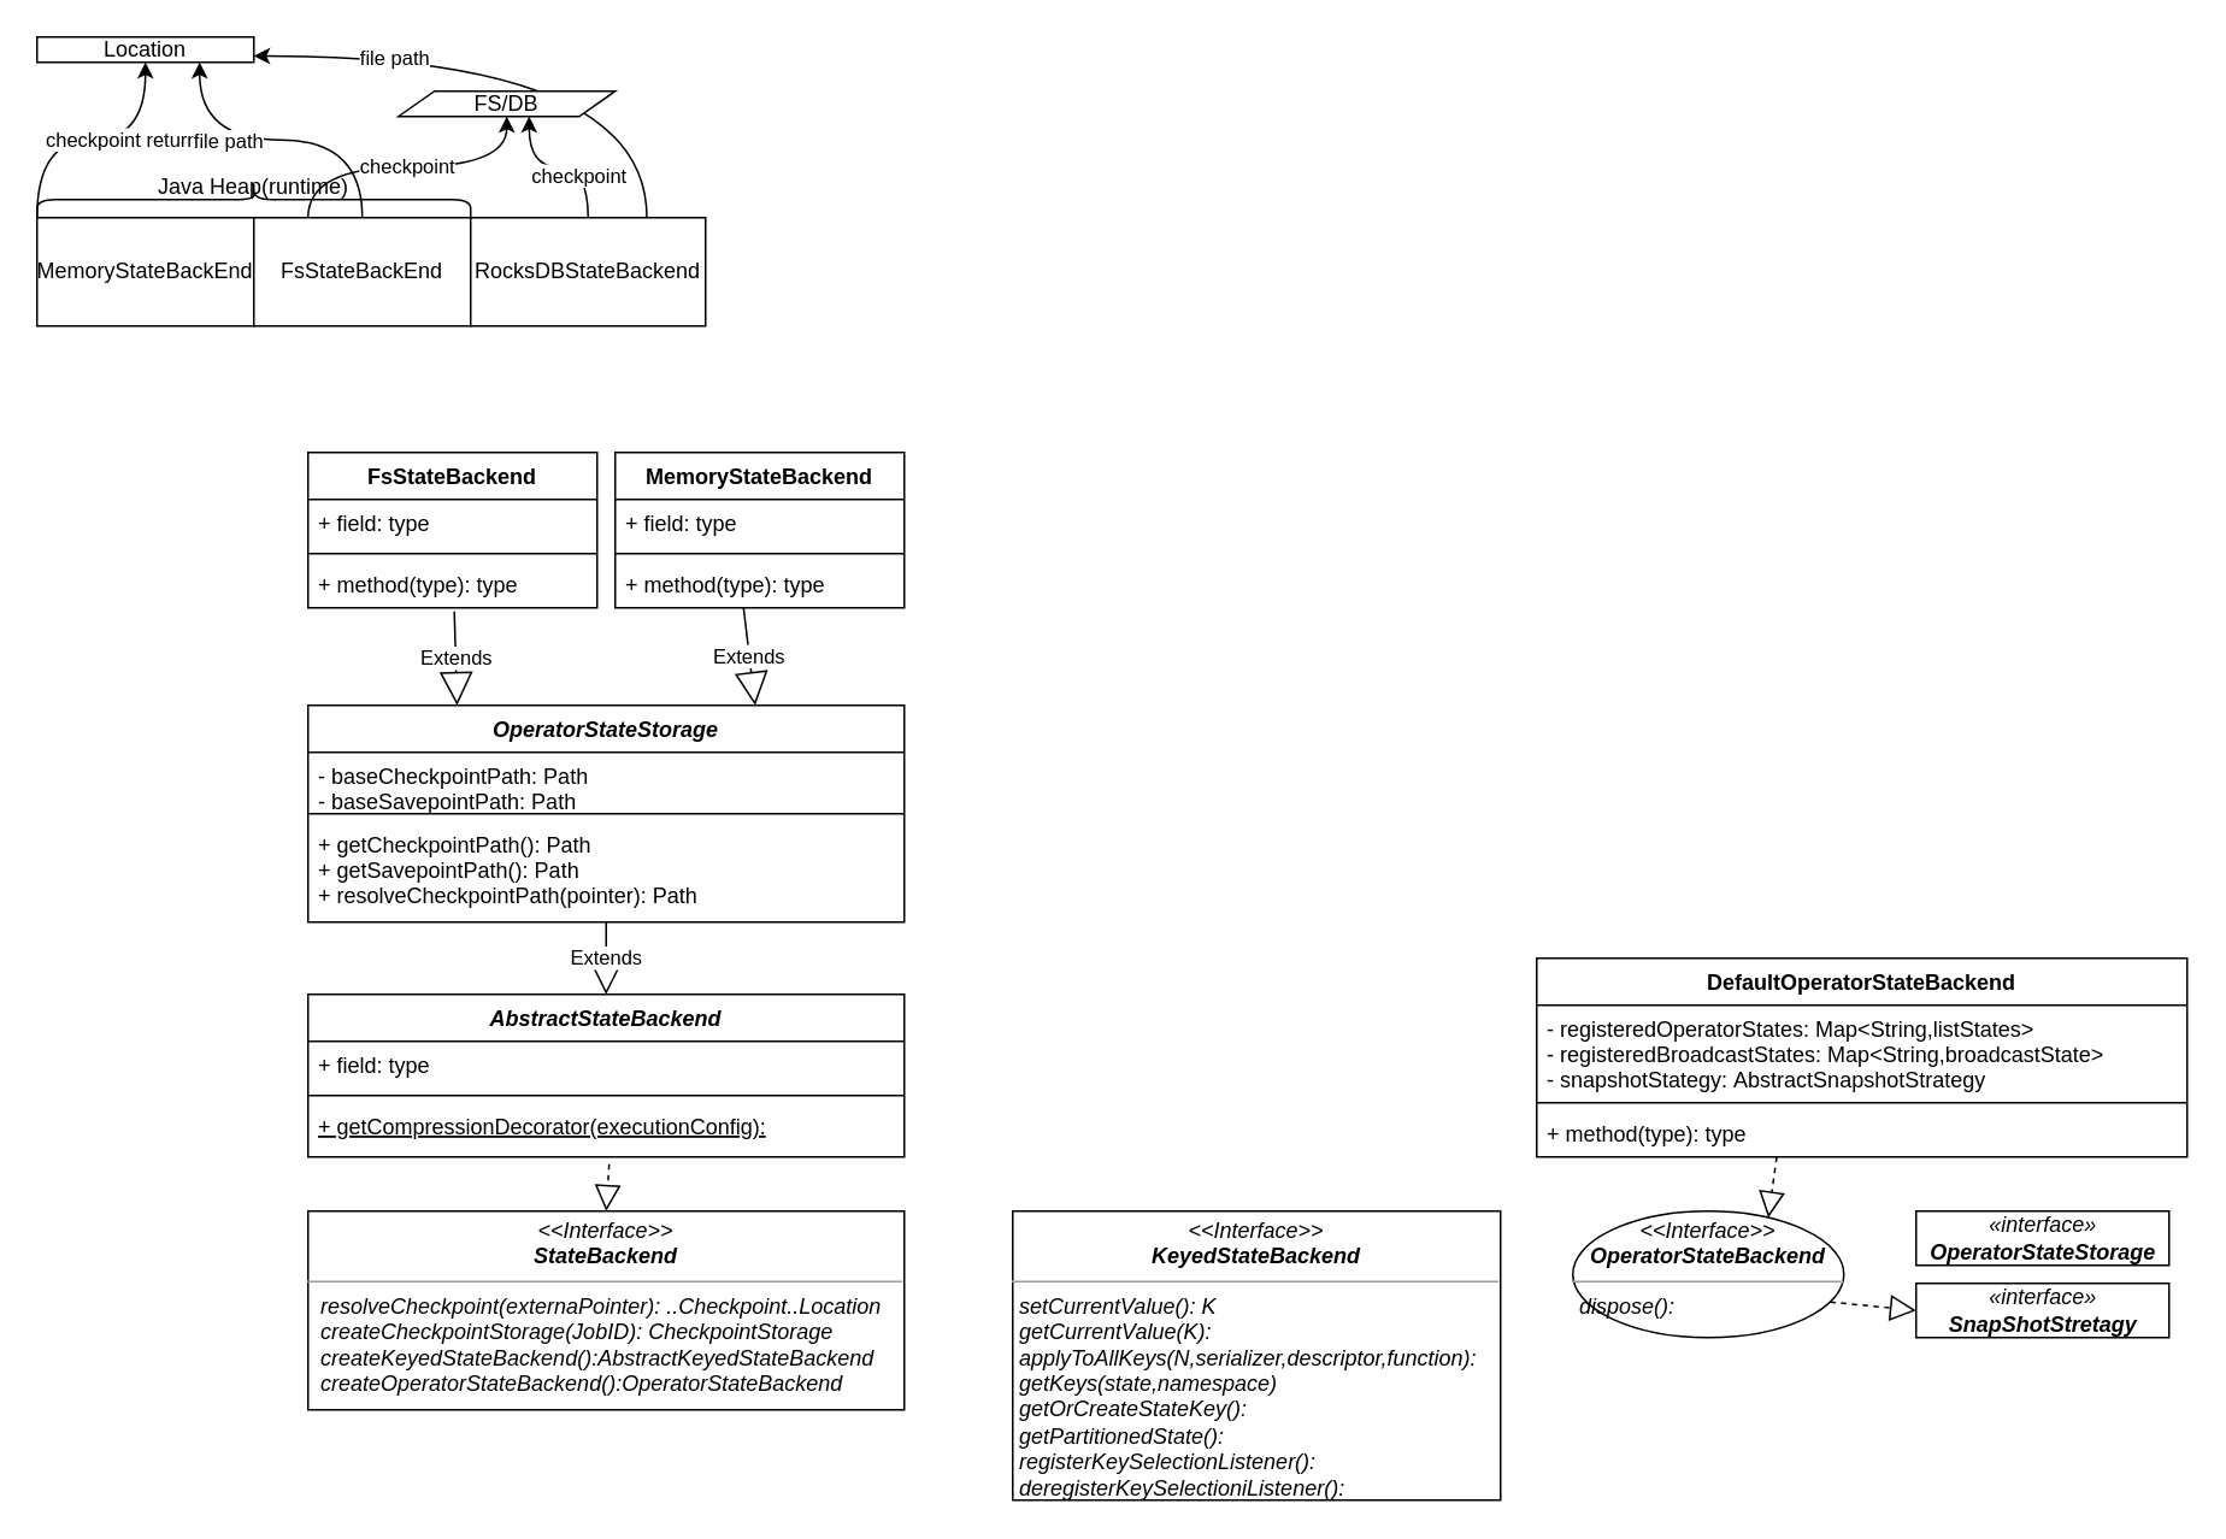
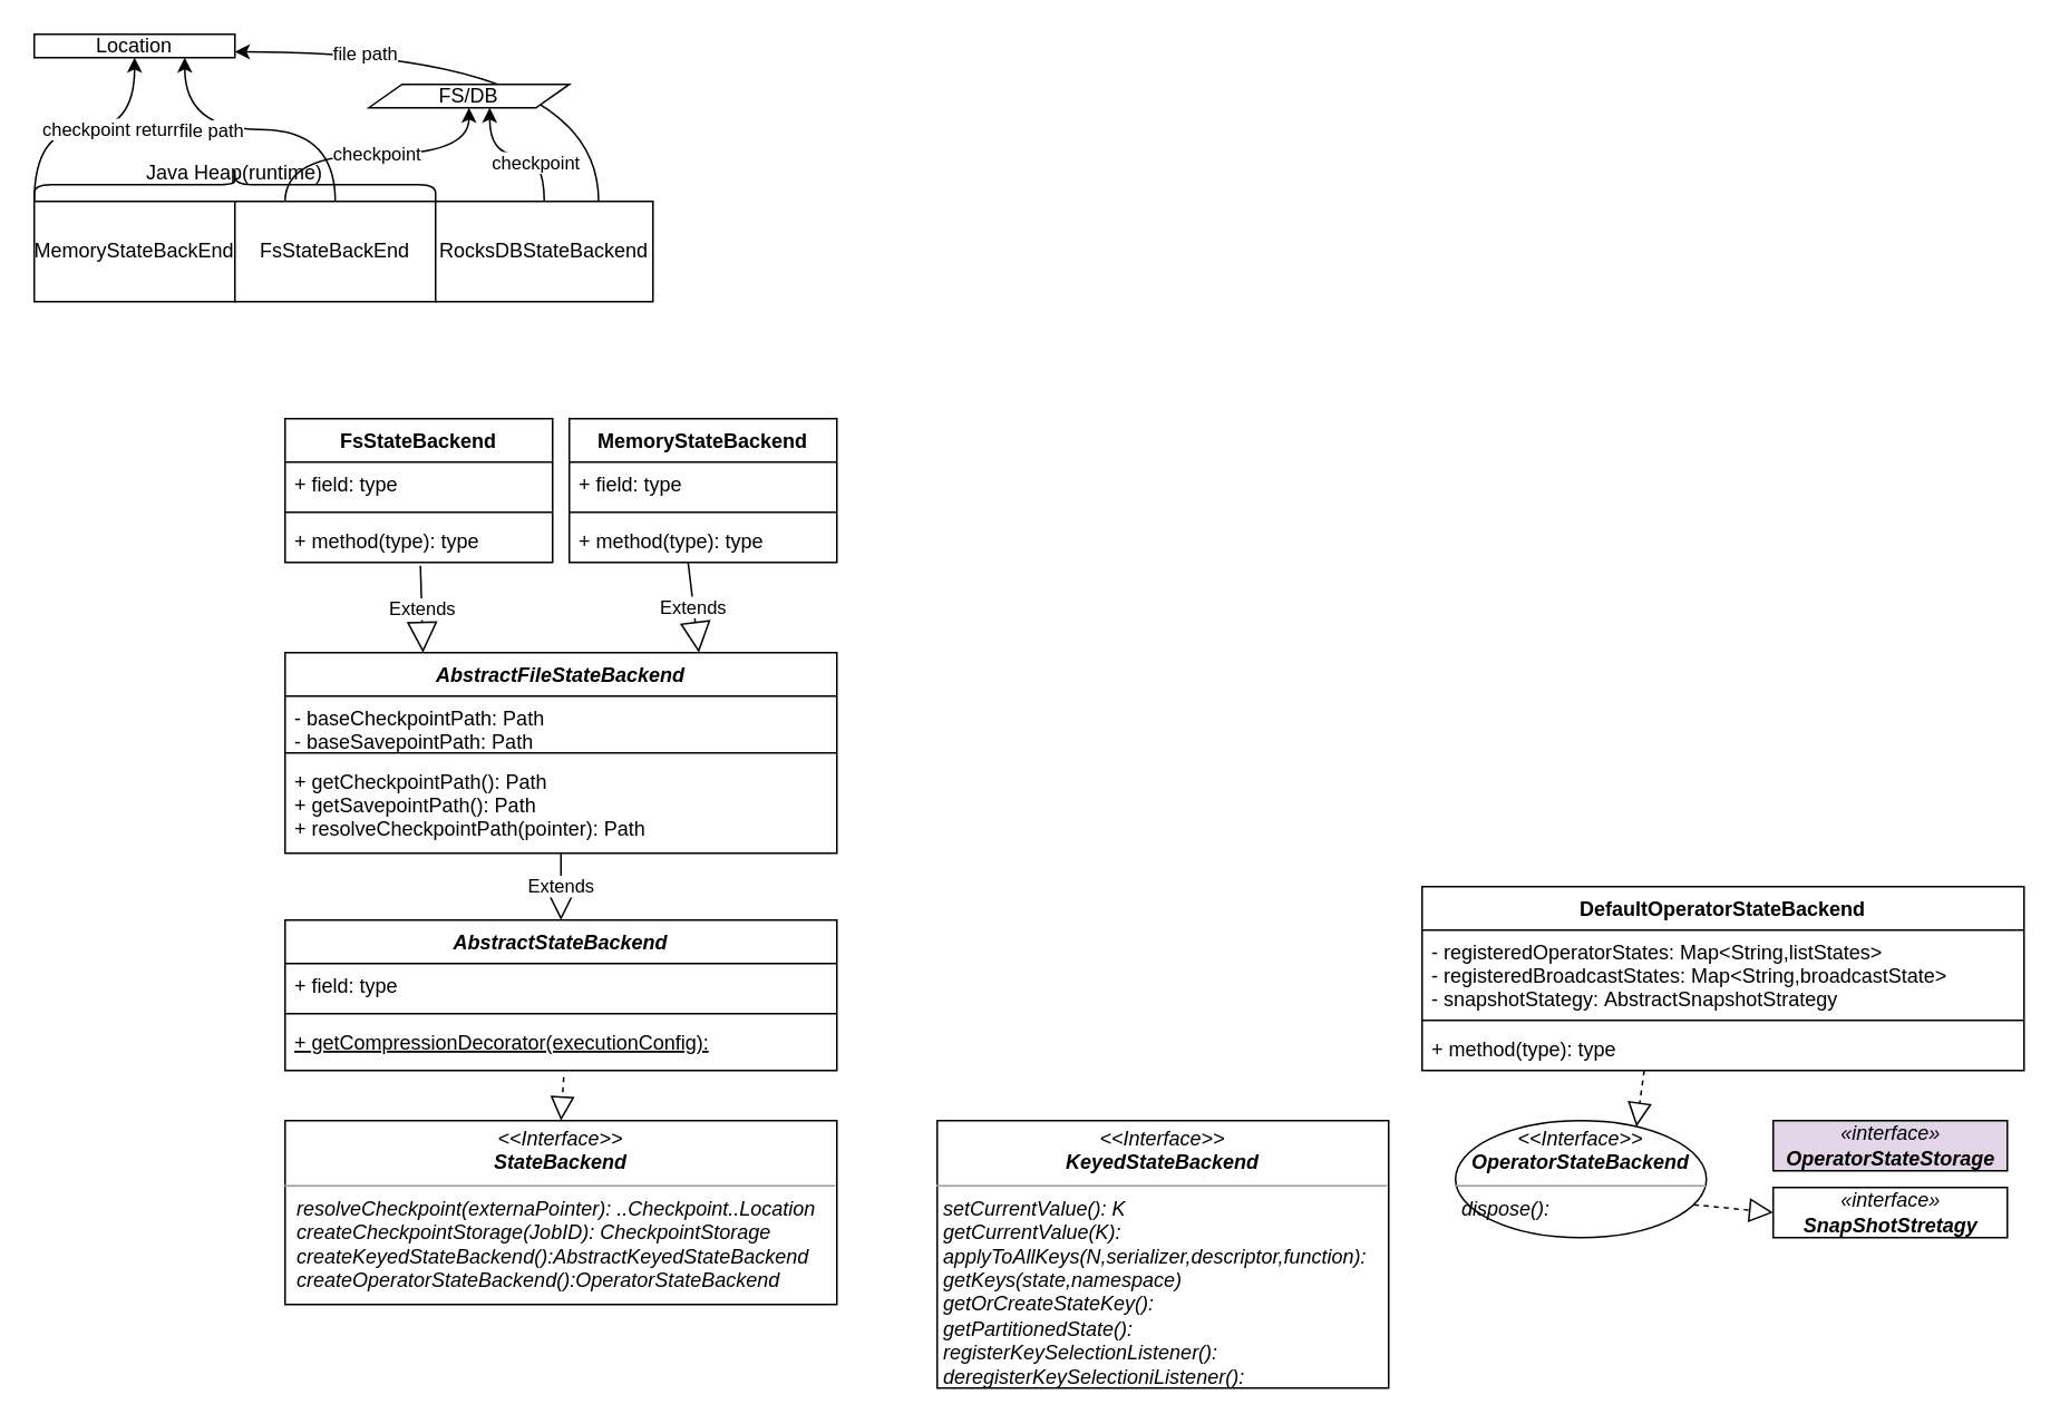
- <mxCell id="25" value="OperatorStateStorage" style="swimlane;fontStyle=3;align=center;verticalAlign=top;childLayout=stackLayout;horizontal=1;startSize=26;horizontalStack=0;resizeParent=1;resizeParentMax=0;resizeLast=0;collapsible=1;marginBottom=0;" vertex="1" parent="1"><mxGeometry x="170" y="390" width="330" height="120" as="geometry" /></mxCell>
+ <mxCell id="25" value="AbstractFileStateBackend" style="swimlane;fontStyle=3;align=center;verticalAlign=top;childLayout=stackLayout;horizontal=1;startSize=26;horizontalStack=0;resizeParent=1;resizeParentMax=0;resizeLast=0;collapsible=1;marginBottom=0;" vertex="1" parent="1"><mxGeometry x="170" y="390" width="330" height="120" as="geometry" /></mxCell>
- <mxCell id="40" value="&lt;i&gt;«interface»&lt;br&gt;&lt;b&gt;OperatorStateStorage&lt;/b&gt;&lt;/i&gt;" style="html=1;" vertex="1" parent="1"><mxGeometry x="1060" y="670" width="140" height="30" as="geometry" /></mxCell>
+ <mxCell id="40" value="&lt;i&gt;«interface»&lt;br&gt;&lt;b&gt;OperatorStateStorage&lt;/b&gt;&lt;/i&gt;" style="html=1;fillColor=#e1d5e7;" vertex="1" parent="1"><mxGeometry x="1060" y="670" width="140" height="30" as="geometry" /></mxCell>
